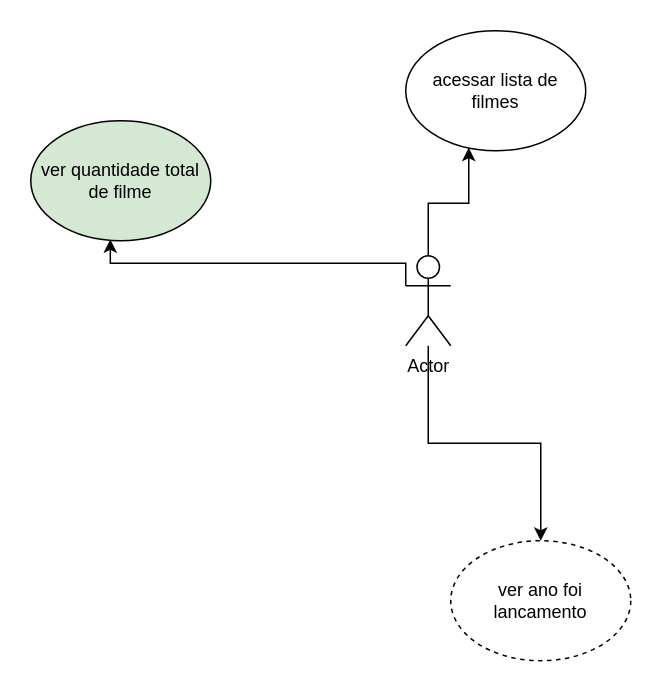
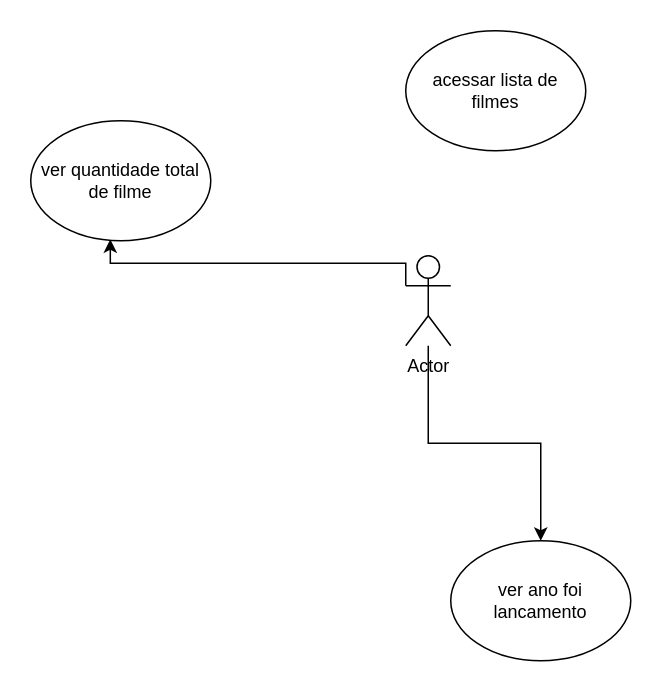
- <mxCell id="7" value="ver quantidade total de filme" style="ellipse;whiteSpace=wrap;html=1;fillColor=#d5e8d4;" vertex="1" parent="1"><mxGeometry x="20" y="80" width="120" height="80" as="geometry" /></mxCell>
+ <mxCell id="7" value="ver quantidade total de filme" style="ellipse;whiteSpace=wrap;html=1;" vertex="1" parent="1"><mxGeometry x="20" y="80" width="120" height="80" as="geometry" /></mxCell>
- <mxCell id="2" style="edgeStyle=orthogonalEdgeStyle;rounded=0;orthogonalLoop=1;jettySize=auto;html=1;entryX=0.35;entryY=0.975;entryDx=0;entryDy=0;entryPerimeter=0;elbow=vertical;" edge="1" parent="1" source="5" target="6"><mxGeometry relative="1" as="geometry" /></mxCell>
- <mxCell id="8" value="ver ano foi lancamento" style="ellipse;whiteSpace=wrap;html=1;dashed=1;" vertex="1" parent="1"><mxGeometry x="300" y="360" width="120" height="80" as="geometry" /></mxCell>
+ <mxCell id="8" value="ver ano foi lancamento" style="ellipse;whiteSpace=wrap;html=1;" vertex="1" parent="1"><mxGeometry x="300" y="360" width="120" height="80" as="geometry" /></mxCell>
